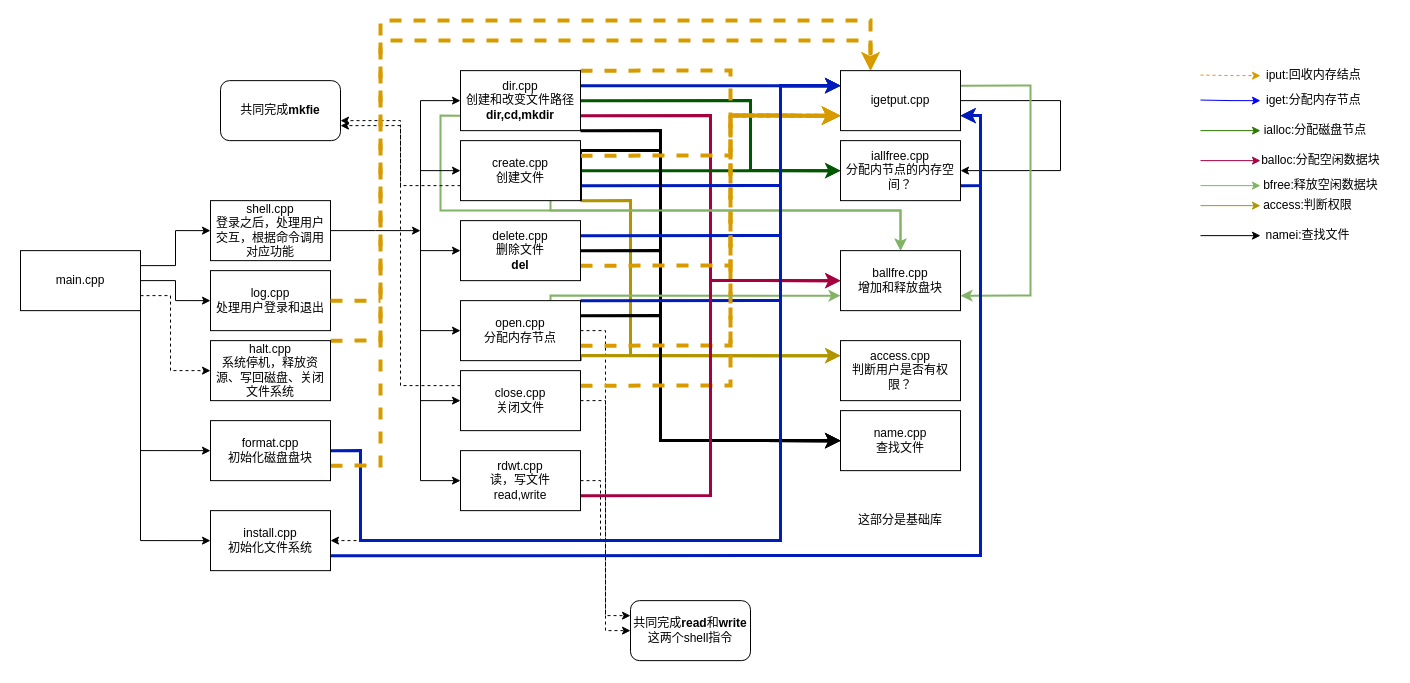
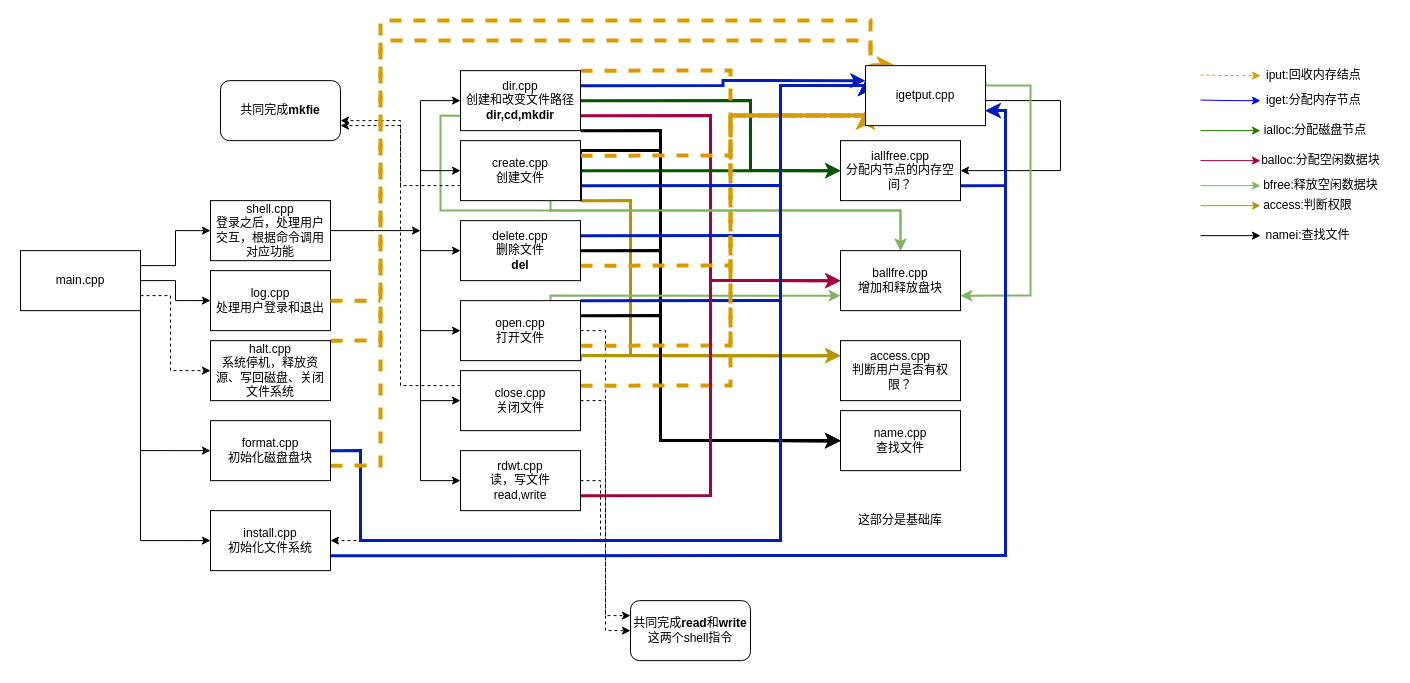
- <mxCell id="63" value="igetput.cpp&lt;br&gt;" style="rounded=0;whiteSpace=wrap;html=1;" parent="1" vertex="1"><mxGeometry x="840" y="70.14" width="120" height="60" as="geometry" /></mxCell>
+ <mxCell id="63" value="igetput.cpp&lt;br&gt;" style="rounded=0;whiteSpace=wrap;html=1;" parent="1" vertex="1"><mxGeometry x="865" y="65.14" width="120" height="60" as="geometry" /></mxCell>
- <mxCell id="40" value="open.cpp&lt;br&gt;分配内存节点&lt;br&gt;" style="rounded=0;whiteSpace=wrap;html=1;" parent="1" vertex="1"><mxGeometry x="460" y="300.14" width="120" height="60" as="geometry" /></mxCell>
+ <mxCell id="40" value="open.cpp&lt;br&gt;打开文件&lt;br&gt;" style="rounded=0;whiteSpace=wrap;html=1;" parent="1" vertex="1"><mxGeometry x="460" y="300.14" width="120" height="60" as="geometry" /></mxCell>
